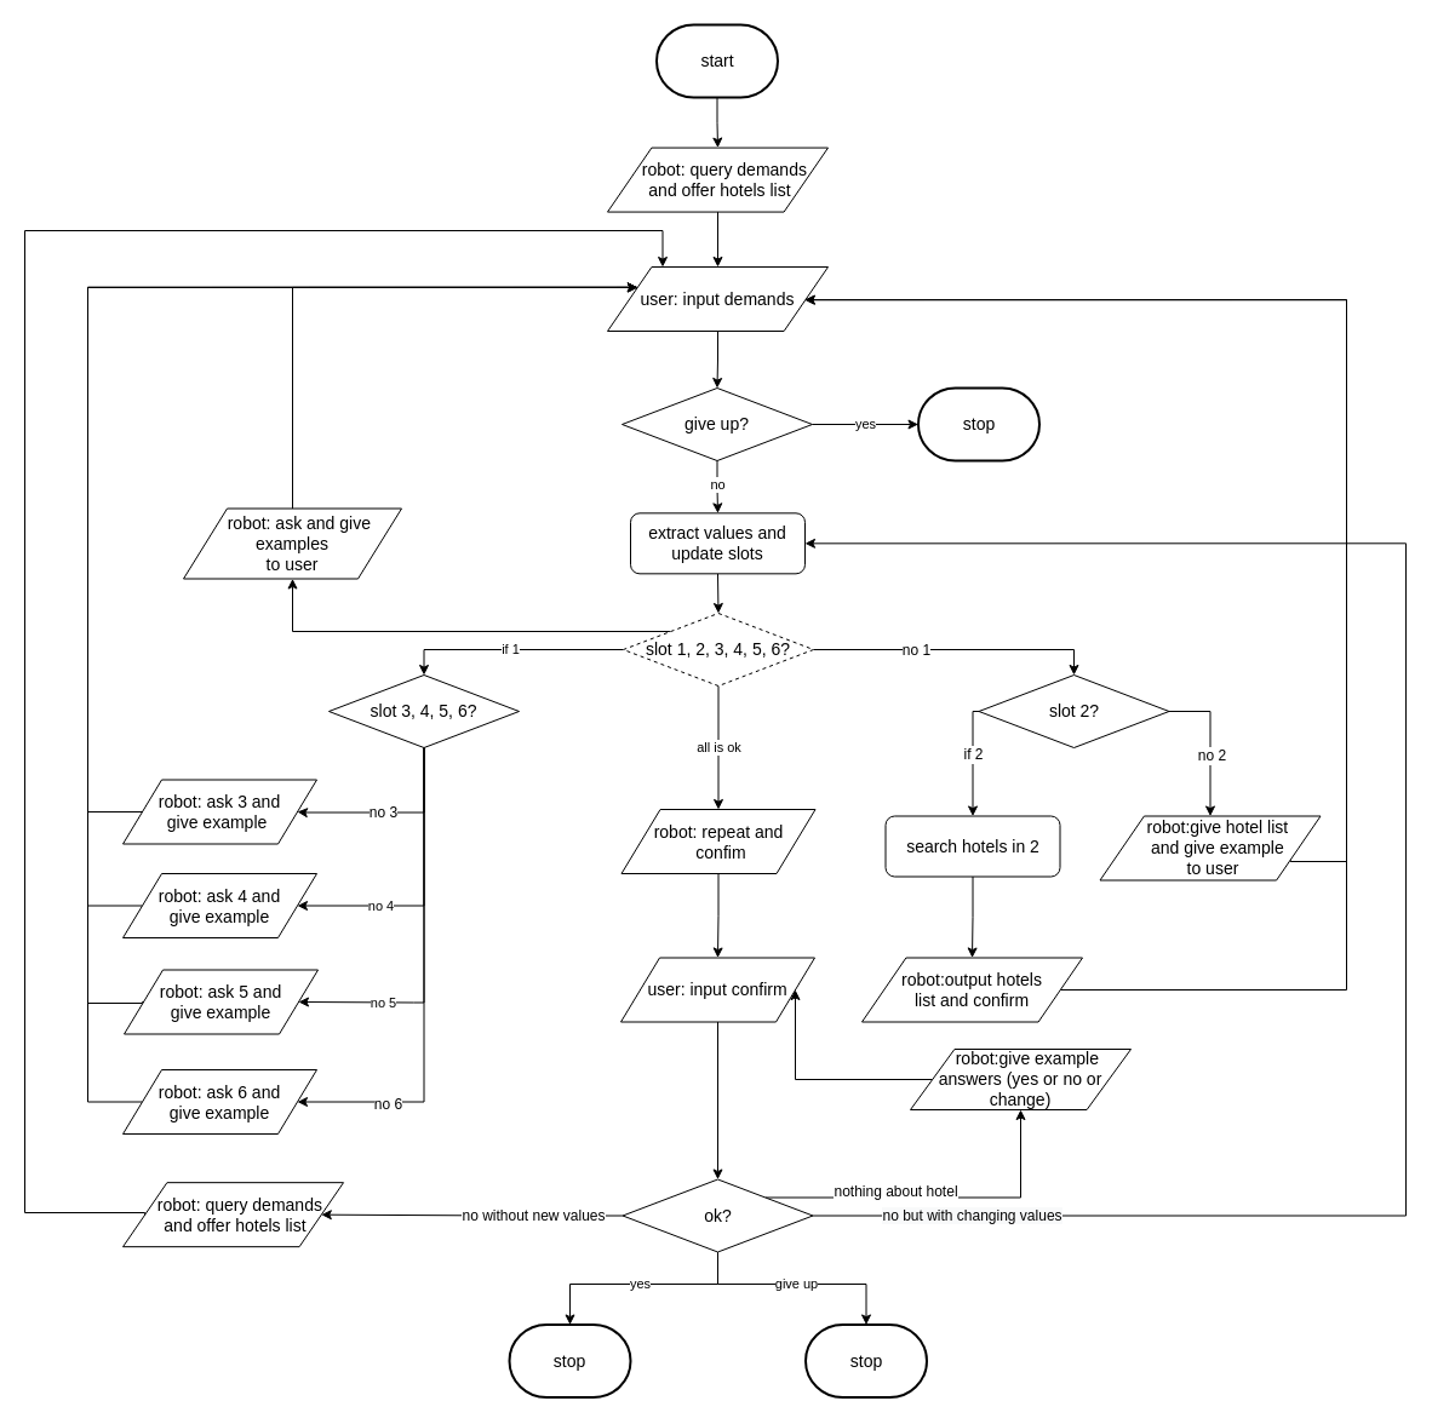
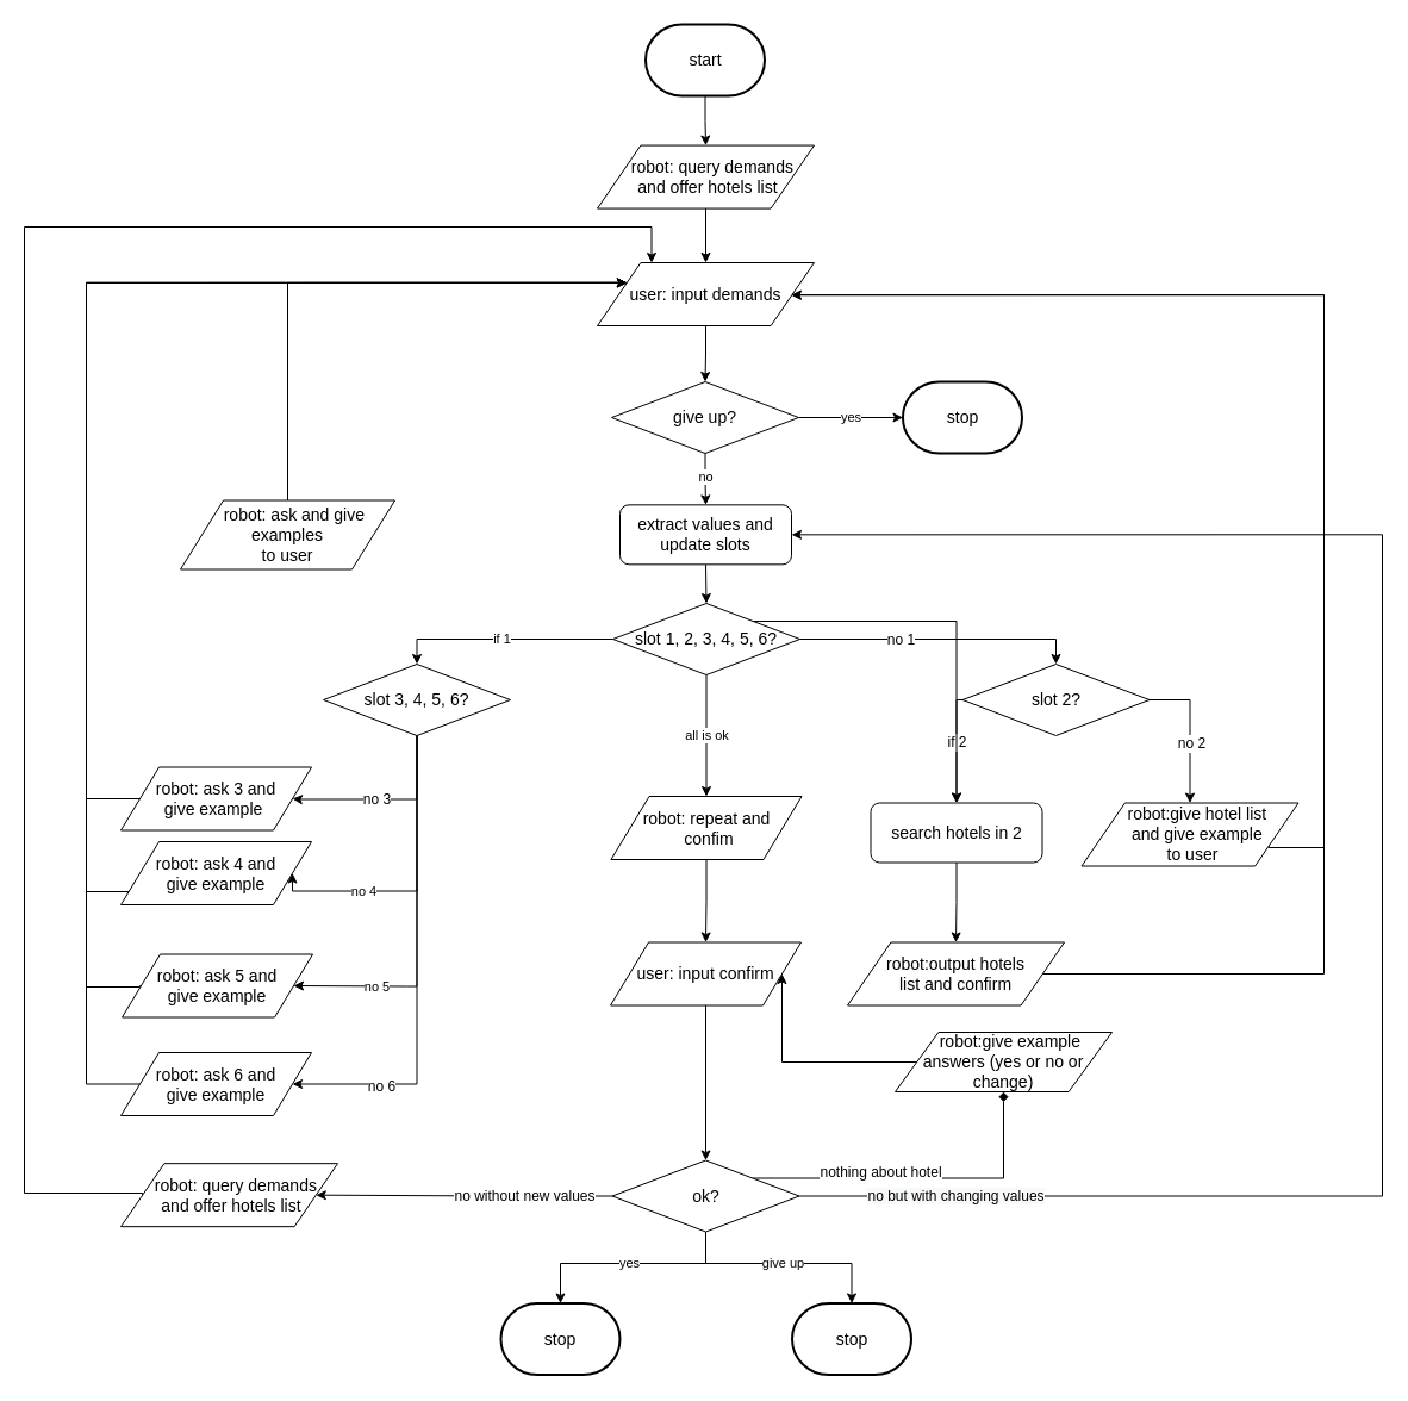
- <mxCell id="9" style="edgeStyle=orthogonalEdgeStyle;rounded=0;orthogonalLoop=1;jettySize=auto;html=1;exitX=0;exitY=0;exitDx=0;exitDy=0;entryX=0.5;entryY=1;entryDx=0;entryDy=0;" parent="1" source="13" target="56" edge="1"><mxGeometry relative="1" as="geometry" /></mxCell>
+ <mxCell id="9" style="edgeStyle=orthogonalEdgeStyle;rounded=0;orthogonalLoop=1;jettySize=auto;html=1;exitX=0;exitY=0;exitDx=0;exitDy=0;" parent="1" source="13" target="16" edge="1"><mxGeometry relative="1" as="geometry" /></mxCell>
- <mxCell id="13" value="&lt;font style=&quot;font-size: 14px&quot;&gt;slot 1, 2, 3, 4, 5, 6?&lt;br&gt;&lt;/font&gt;" style="rhombus;whiteSpace=wrap;html=1;dashed=1;" parent="1" vertex="1"><mxGeometry x="514" y="506" width="157" height="60" as="geometry" /></mxCell>
+ <mxCell id="13" value="&lt;font style=&quot;font-size: 14px&quot;&gt;slot 1, 2, 3, 4, 5, 6?&lt;br&gt;&lt;/font&gt;" style="rhombus;whiteSpace=wrap;html=1;" parent="1" vertex="1"><mxGeometry x="514" y="506" width="157" height="60" as="geometry" /></mxCell>
- <mxCell id="42" value="&lt;span style=&quot;font-size: 14px&quot;&gt;robot: ask 4 and&lt;br&gt;give example&lt;br&gt;&lt;/span&gt;" style="shape=parallelogram;perimeter=parallelogramPerimeter;whiteSpace=wrap;html=1;" parent="1" vertex="1"><mxGeometry x="101" y="721" width="160" height="53" as="geometry" /></mxCell>
+ <mxCell id="42" value="&lt;span style=&quot;font-size: 14px&quot;&gt;robot: ask 4 and&lt;br&gt;give example&lt;br&gt;&lt;/span&gt;" style="shape=parallelogram;perimeter=parallelogramPerimeter;whiteSpace=wrap;html=1;" parent="1" vertex="1"><mxGeometry x="101" y="706" width="160" height="53" as="geometry" /></mxCell>
- <mxCell id="27" style="edgeStyle=orthogonalEdgeStyle;rounded=0;orthogonalLoop=1;jettySize=auto;html=1;exitX=1;exitY=0;exitDx=0;exitDy=0;entryX=0.5;entryY=1;entryDx=0;entryDy=0;" parent="1" source="30" target="59" edge="1"><mxGeometry relative="1" as="geometry" /></mxCell>
+ <mxCell id="27" style="edgeStyle=orthogonalEdgeStyle;rounded=0;orthogonalLoop=1;jettySize=auto;html=1;exitX=1;exitY=0;exitDx=0;exitDy=0;entryX=0.5;entryY=1;entryDx=0;entryDy=0;endArrow=diamond;" parent="1" source="30" target="59" edge="1"><mxGeometry relative="1" as="geometry" /></mxCell>
